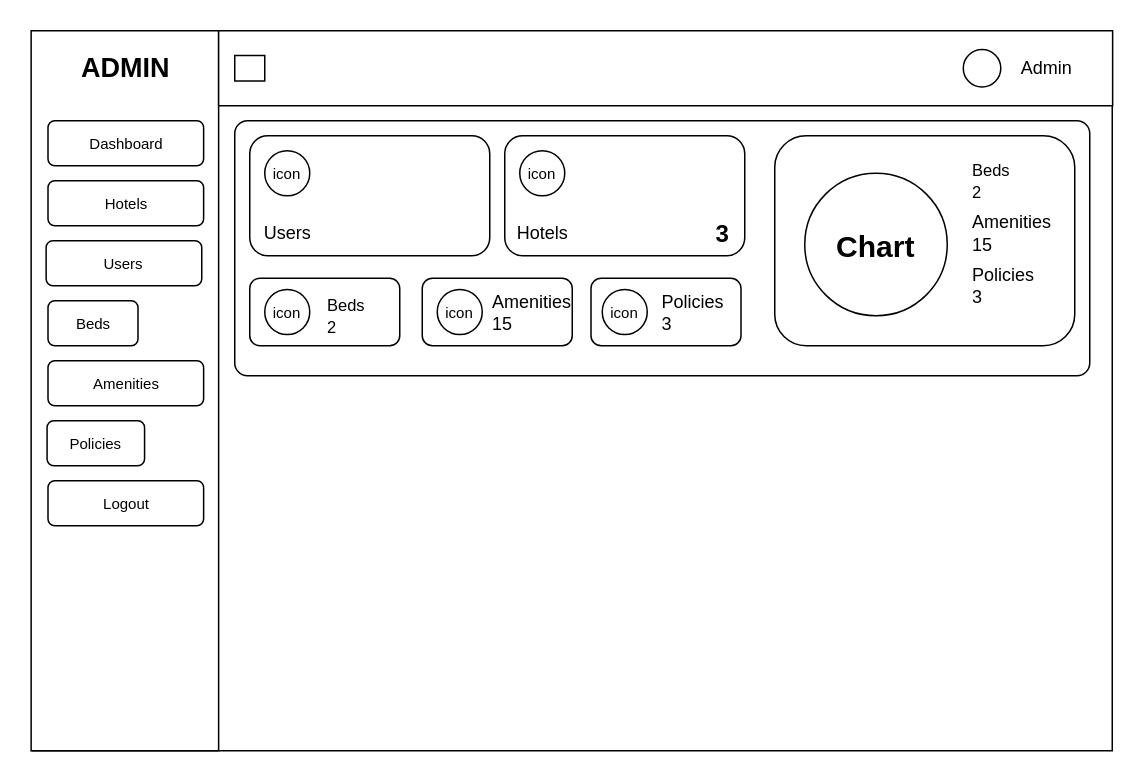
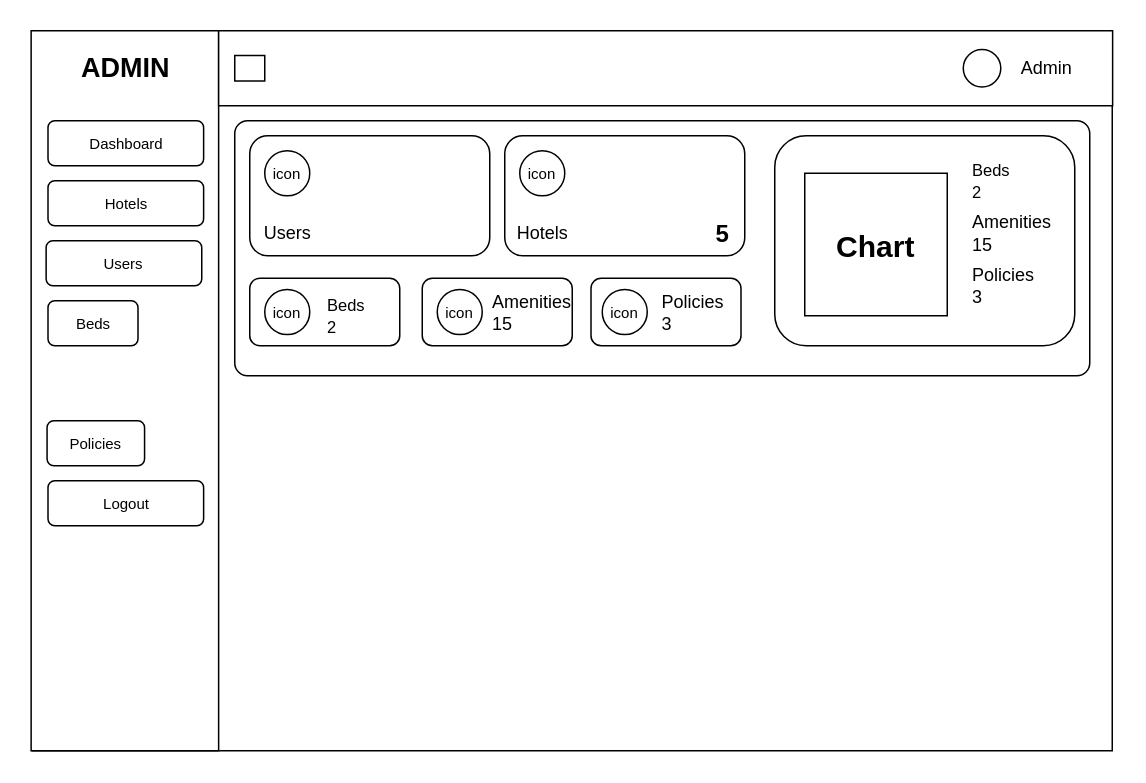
- <mxCell id="35" value="&lt;font style=&quot;font-size: 16px;&quot;&gt;&lt;b&gt;3&lt;/b&gt;&lt;/font&gt;" style="text;html=1;align=center;verticalAlign=middle;resizable=0;points=[];autosize=1;strokeColor=none;fillColor=none;" vertex="1" parent="1"><mxGeometry x="466" y="140" width="30" height="30" as="geometry" /></mxCell>
+ <mxCell id="35" value="&lt;font style=&quot;font-size: 16px;&quot;&gt;&lt;b&gt;5&lt;/b&gt;&lt;/font&gt;" style="text;html=1;align=center;verticalAlign=middle;resizable=0;points=[];autosize=1;strokeColor=none;fillColor=none;" vertex="1" parent="1"><mxGeometry x="466" y="140" width="30" height="30" as="geometry" /></mxCell>
- <mxCell id="29" value="&lt;font style=&quot;font-size: 20px;&quot;&gt;&lt;b&gt;Chart&lt;/b&gt;&lt;/font&gt;" style="ellipse;whiteSpace=wrap;html=1;aspect=fixed;" vertex="1" parent="1"><mxGeometry x="536" y="115" width="95" height="95" as="geometry" /></mxCell>
+ <mxCell id="29" value="&lt;font style=&quot;font-size: 20px;&quot;&gt;&lt;b&gt;Chart&lt;/b&gt;&lt;/font&gt;" style="whiteSpace=wrap;html=1;aspect=fixed;rounded=0;" vertex="1" parent="1"><mxGeometry x="536" y="115" width="95" height="95" as="geometry" /></mxCell>
- <mxCell id="13" value="&lt;font style=&quot;font-size: 10px;&quot;&gt;Amenities&lt;/font&gt;" style="rounded=1;whiteSpace=wrap;html=1;" vertex="1" parent="1"><mxGeometry x="31.5" y="240" width="103.75" height="30" as="geometry" /></mxCell>
